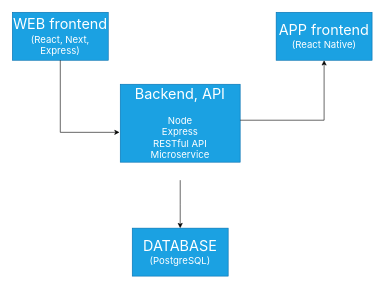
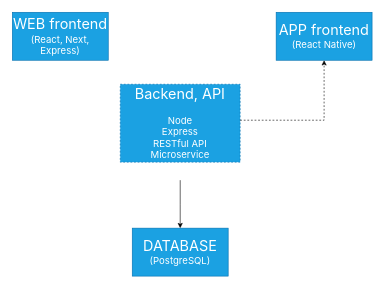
- <mxCell id="6" style="edgeStyle=orthogonalEdgeStyle;rounded=0;orthogonalLoop=1;jettySize=auto;html=1;entryX=0.5;entryY=1;entryDx=0;entryDy=0;" edge="1" parent="1" source="2" target="5"><mxGeometry relative="1" as="geometry"><Array as="points"><mxPoint x="540" y="200" /></Array></mxGeometry></mxCell>
+ <mxCell id="6" style="edgeStyle=orthogonalEdgeStyle;rounded=0;orthogonalLoop=1;jettySize=auto;html=1;entryX=0.5;entryY=1;entryDx=0;entryDy=0;dashed=1;" edge="1" parent="1" source="2" target="5"><mxGeometry relative="1" as="geometry"><Array as="points"><mxPoint x="540" y="200" /></Array></mxGeometry></mxCell>
- <mxCell id="2" value="&lt;font style=&quot;font-size: 24px;&quot; face=&quot;Inter&quot;&gt;Backend, API&lt;/font&gt;&lt;div&gt;&lt;font size=&quot;3&quot; face=&quot;Inter&quot;&gt;&lt;br&gt;&lt;/font&gt;&lt;/div&gt;&lt;div&gt;&lt;font size=&quot;3&quot; face=&quot;Inter&quot;&gt;Node&lt;/font&gt;&lt;/div&gt;&lt;div&gt;&lt;font size=&quot;3&quot; face=&quot;Inter&quot;&gt;Express&lt;/font&gt;&lt;/div&gt;&lt;div&gt;&lt;font size=&quot;3&quot; face=&quot;Inter&quot;&gt;RESTful API&lt;/font&gt;&lt;/div&gt;&lt;div&gt;&lt;font size=&quot;3&quot; face=&quot;Inter&quot;&gt;Microservice&lt;/font&gt;&lt;/div&gt;" style="rounded=0;whiteSpace=wrap;html=1;fillColor=#1ba1e2;fontColor=#ffffff;strokeColor=#006EAF;" vertex="1" parent="1"><mxGeometry x="200" y="140" width="200" height="130" as="geometry" /></mxCell>
+ <mxCell id="2" value="&lt;font style=&quot;font-size: 24px;&quot; face=&quot;Inter&quot;&gt;Backend, API&lt;/font&gt;&lt;div&gt;&lt;font size=&quot;3&quot; face=&quot;Inter&quot;&gt;&lt;br&gt;&lt;/font&gt;&lt;/div&gt;&lt;div&gt;&lt;font size=&quot;3&quot; face=&quot;Inter&quot;&gt;Node&lt;/font&gt;&lt;/div&gt;&lt;div&gt;&lt;font size=&quot;3&quot; face=&quot;Inter&quot;&gt;Express&lt;/font&gt;&lt;/div&gt;&lt;div&gt;&lt;font size=&quot;3&quot; face=&quot;Inter&quot;&gt;RESTful API&lt;/font&gt;&lt;/div&gt;&lt;div&gt;&lt;font size=&quot;3&quot; face=&quot;Inter&quot;&gt;Microservice&lt;/font&gt;&lt;/div&gt;" style="rounded=0;whiteSpace=wrap;html=1;fillColor=#1ba1e2;fontColor=#ffffff;strokeColor=#006EAF;dashed=1;" vertex="1" parent="1"><mxGeometry x="200" y="140" width="200" height="130" as="geometry" /></mxCell>
- <mxCell id="7" style="edgeStyle=orthogonalEdgeStyle;rounded=0;orthogonalLoop=1;jettySize=auto;html=1;exitX=0.5;exitY=1;exitDx=0;exitDy=0;entryX=-0.006;entryY=0.617;entryDx=0;entryDy=0;entryPerimeter=0;" edge="1" parent="1" source="3" target="2"><mxGeometry relative="1" as="geometry"><mxPoint x="-40" y="205" as="sourcePoint" /><mxPoint x="-40" y="100" as="targetPoint" /><Array as="points"><mxPoint x="100" y="220" /></Array></mxGeometry></mxCell>
